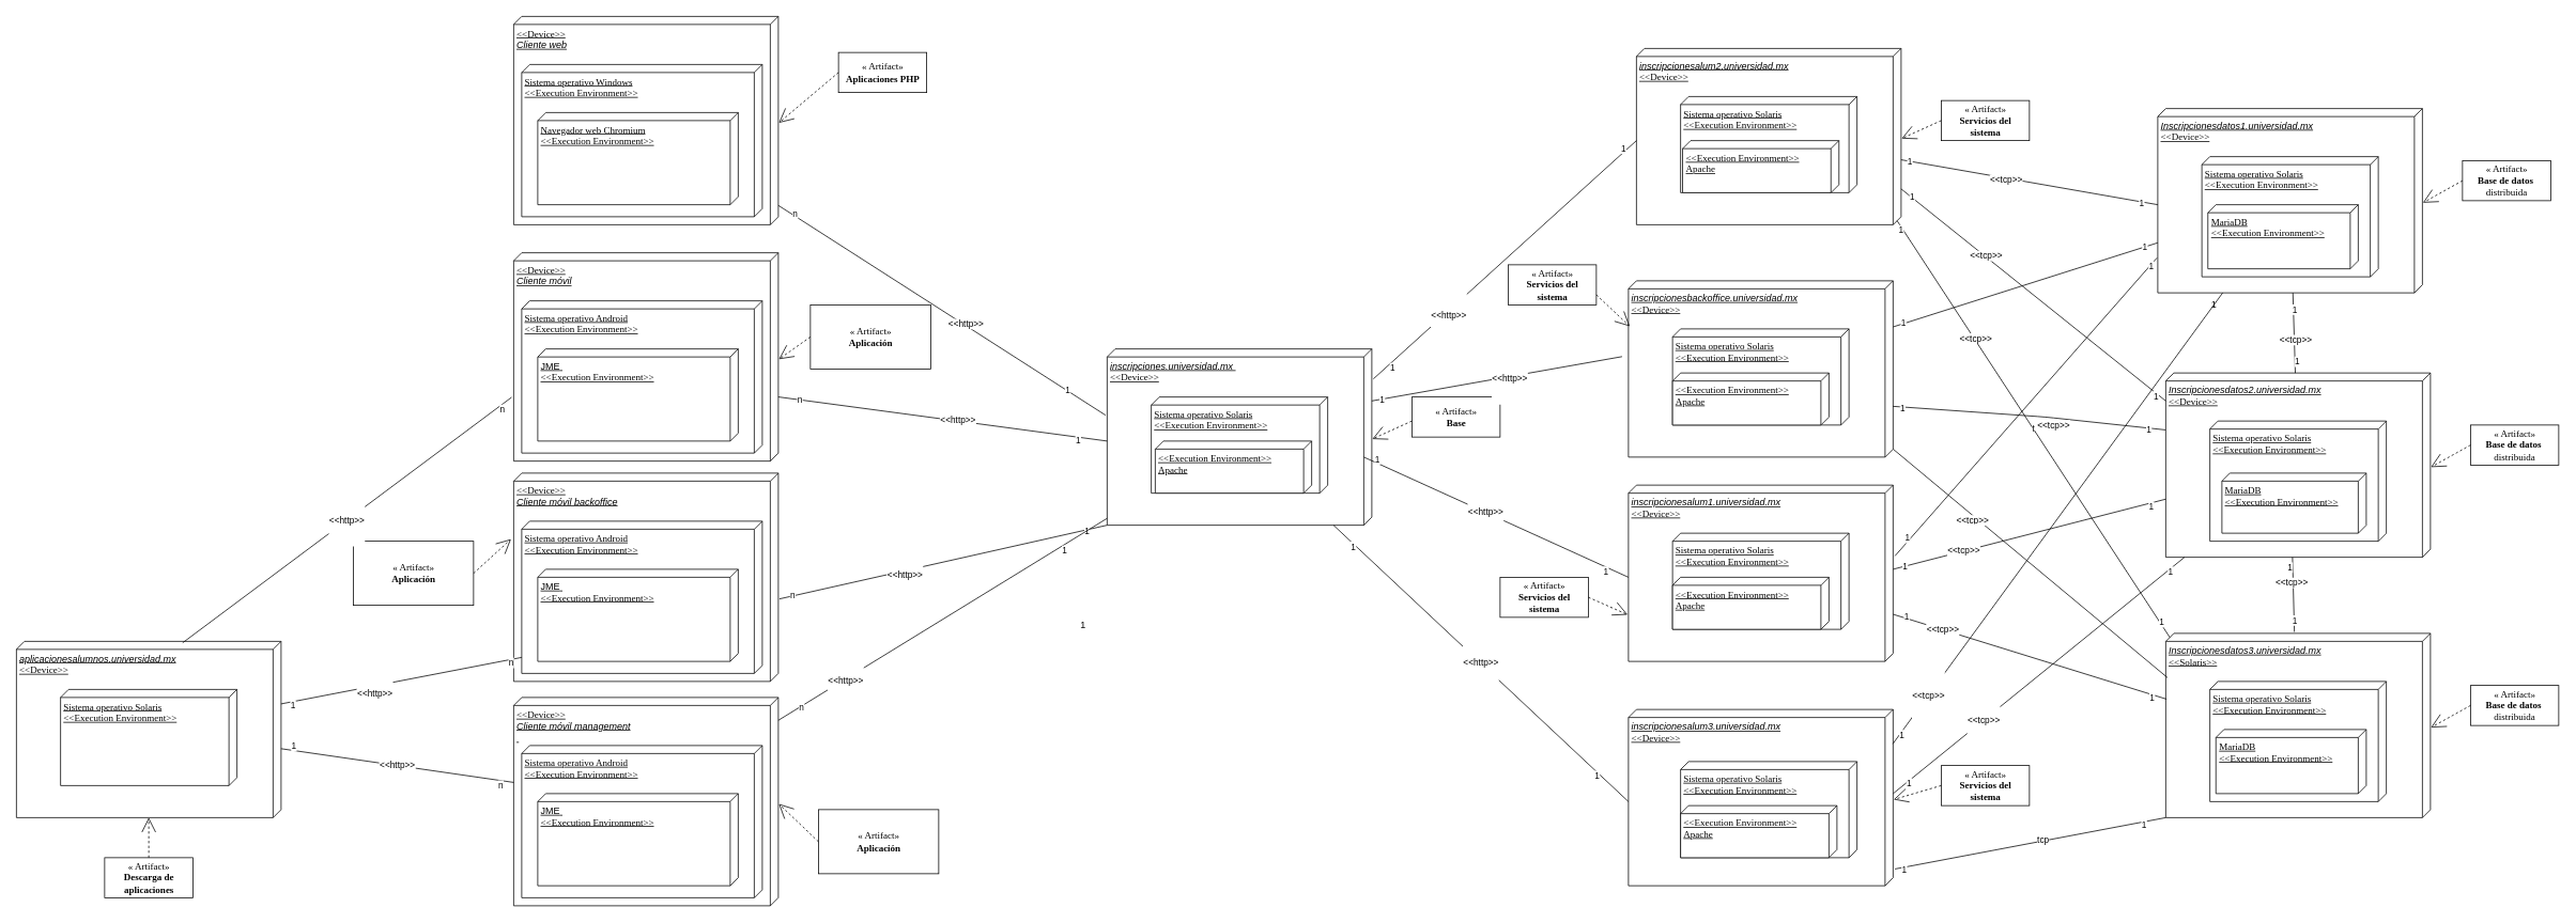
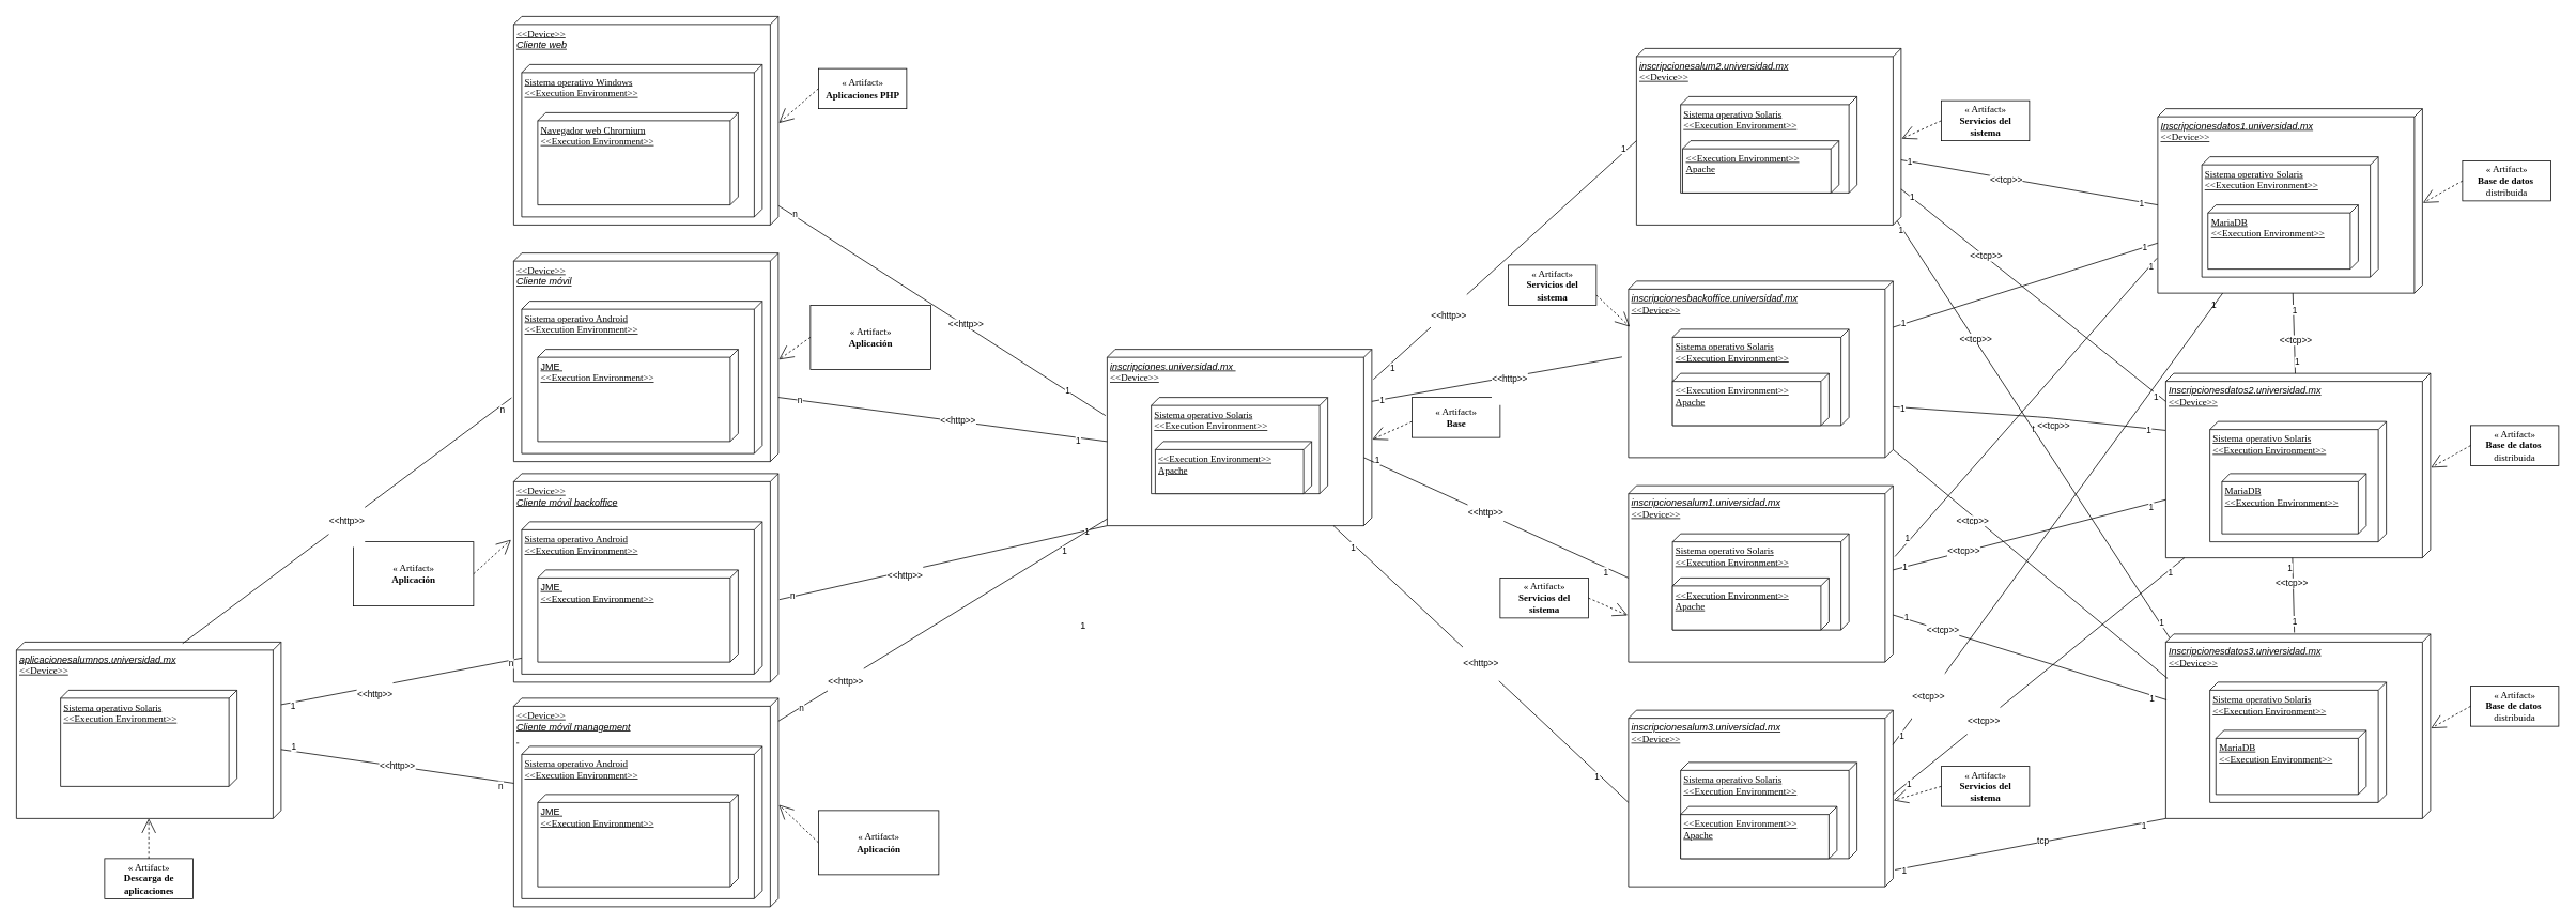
- <mxCell id="43" value="« Artifact»&lt;br&gt;&lt;b&gt;Aplicaciones PHP&lt;/b&gt;" style="html=1;rounded=0;shadow=0;comic=0;labelBackgroundColor=none;strokeWidth=1;fontFamily=Verdana;fontSize=12;align=center;" parent="1" vertex="1"><mxGeometry x="1045" y="65" width="110" height="50" as="geometry" /></mxCell>
+ <mxCell id="43" value="« Artifact»&lt;br&gt;&lt;b&gt;Aplicaciones PHP&lt;/b&gt;" style="html=1;rounded=0;shadow=0;comic=0;labelBackgroundColor=none;strokeWidth=1;fontFamily=Verdana;fontSize=12;align=center;" parent="1" vertex="1"><mxGeometry x="1020" y="85" width="110" height="50" as="geometry" /></mxCell>
- <mxCell id="28" value="&lt;i style=&quot;text-indent: -24px&quot;&gt;&lt;span lang=&quot;ES-TRAD&quot; style=&quot;font-size: 9pt ; font-family: &amp;#34;century gothic&amp;#34; , sans-serif&quot;&gt;Inscripcionesdatos3.universidad.mx&lt;/span&gt;&lt;/i&gt;&lt;i style=&quot;text-indent: -18pt&quot;&gt;&lt;span lang=&quot;ES-TRAD&quot; style=&quot;font-size: 9.0pt ; font-family: &amp;#34;century gothic&amp;#34; , sans-serif&quot;&gt;&lt;br&gt;&lt;/span&gt;&lt;/i&gt;&amp;lt;&amp;lt;Solaris&amp;gt;&amp;gt;" style="verticalAlign=top;align=left;spacingTop=8;spacingLeft=2;spacingRight=12;shape=cube;size=10;direction=south;fontStyle=4;html=1;rounded=0;shadow=0;comic=0;labelBackgroundColor=none;strokeWidth=1;fontFamily=Verdana;fontSize=12" parent="1" vertex="1"><mxGeometry x="2700" y="790" width="330" height="230" as="geometry" /></mxCell>
+ <mxCell id="28" value="&lt;i style=&quot;text-indent: -24px&quot;&gt;&lt;span lang=&quot;ES-TRAD&quot; style=&quot;font-size: 9pt ; font-family: &amp;#34;century gothic&amp;#34; , sans-serif&quot;&gt;Inscripcionesdatos3.universidad.mx&lt;/span&gt;&lt;/i&gt;&lt;i style=&quot;text-indent: -18pt&quot;&gt;&lt;span lang=&quot;ES-TRAD&quot; style=&quot;font-size: 9.0pt ; font-family: &amp;#34;century gothic&amp;#34; , sans-serif&quot;&gt;&lt;br&gt;&lt;/span&gt;&lt;/i&gt;&amp;lt;&amp;lt;Device&amp;gt;&amp;gt;" style="verticalAlign=top;align=left;spacingTop=8;spacingLeft=2;spacingRight=12;shape=cube;size=10;direction=south;fontStyle=4;html=1;rounded=0;shadow=0;comic=0;labelBackgroundColor=none;strokeWidth=1;fontFamily=Verdana;fontSize=12" parent="1" vertex="1"><mxGeometry x="2700" y="790" width="330" height="230" as="geometry" /></mxCell>
